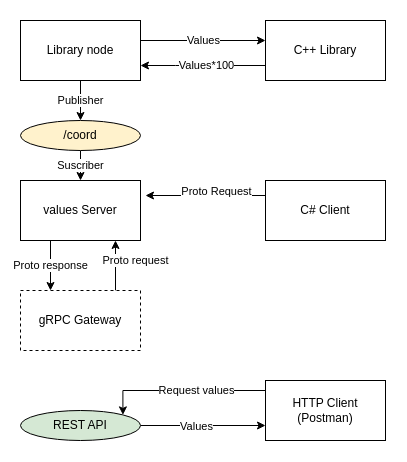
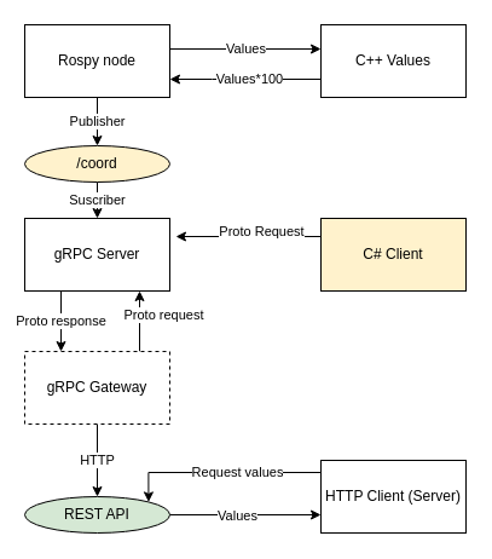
- <mxCell id="12" value="Library node" style="rounded=0;whiteSpace=wrap;html=1;" parent="1" vertex="1"><mxGeometry x="20" y="20" width="120" height="60" as="geometry" /></mxCell>
+ <mxCell id="12" value="Rospy node" style="rounded=0;whiteSpace=wrap;html=1;" parent="1" vertex="1"><mxGeometry x="20" y="20" width="120" height="60" as="geometry" /></mxCell>
- <mxCell id="15" value="C++ Library" style="rounded=0;whiteSpace=wrap;html=1;" parent="1" vertex="1"><mxGeometry x="265" y="20" width="120" height="60" as="geometry" /></mxCell>
+ <mxCell id="15" value="C++ Values" style="rounded=0;whiteSpace=wrap;html=1;" parent="1" vertex="1"><mxGeometry x="265" y="20" width="120" height="60" as="geometry" /></mxCell>
- <mxCell id="3" value="values Server" style="rounded=0;whiteSpace=wrap;html=1;" parent="1" vertex="1"><mxGeometry x="20" y="180" width="120" height="60" as="geometry" /></mxCell>
+ <mxCell id="3" value="gRPC Server" style="rounded=0;whiteSpace=wrap;html=1;" parent="1" vertex="1"><mxGeometry x="20" y="180" width="120" height="60" as="geometry" /></mxCell>
- <mxCell id="6" value="C# Client" style="rounded=0;whiteSpace=wrap;html=1;" parent="1" vertex="1"><mxGeometry x="265" y="180" width="120" height="60" as="geometry" /></mxCell>
+ <mxCell id="6" value="C# Client" style="rounded=0;whiteSpace=wrap;html=1;fillColor=#fff2cc;" parent="1" vertex="1"><mxGeometry x="265" y="180" width="120" height="60" as="geometry" /></mxCell>
+ <mxCell id="7" value="HTTP" style="edgeStyle=orthogonalEdgeStyle;rounded=0;orthogonalLoop=1;jettySize=auto;html=1;" parent="1" source="9" target="23" edge="1"><mxGeometry relative="1" as="geometry"><mxPoint x="80" y="400" as="targetPoint" /></mxGeometry></mxCell>
- <mxCell id="20" value="HTTP Client (Postman)" style="rounded=0;whiteSpace=wrap;html=1;" parent="1" vertex="1"><mxGeometry x="265" y="380" width="120" height="60" as="geometry" /></mxCell>
+ <mxCell id="20" value="HTTP Client (Server)" style="rounded=0;whiteSpace=wrap;html=1;" parent="1" vertex="1"><mxGeometry x="265" y="380" width="120" height="60" as="geometry" /></mxCell>
